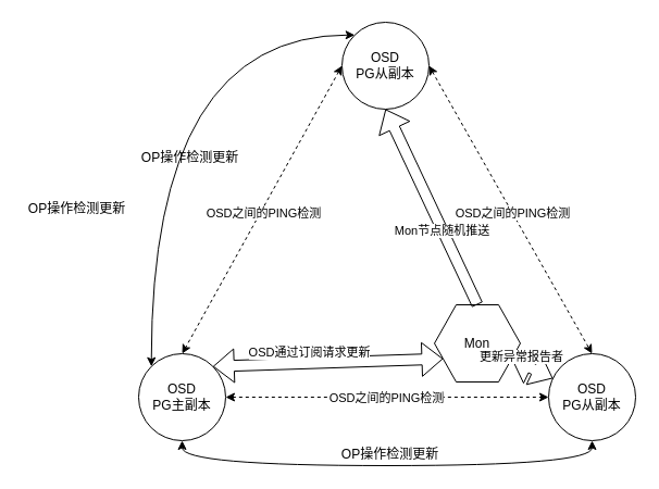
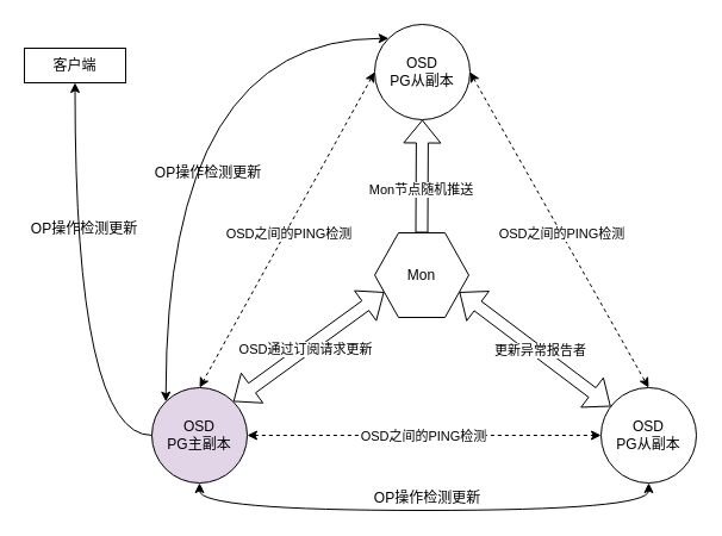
+ <mxCell id="23" value="客户端" style="rounded=0;whiteSpace=wrap;html=1;" vertex="1" parent="1"><mxGeometry x="20" y="40" width="85" height="29" as="geometry" /></mxCell>
+ <mxCell id="9" style="edgeStyle=orthogonalEdgeStyle;curved=1;rounded=0;orthogonalLoop=1;jettySize=auto;html=1;exitX=0;exitY=0.5;exitDx=0;exitDy=0;startArrow=none;startFill=0;endArrow=classic;endFill=1;" edge="1" parent="1" source="10" target="23"><mxGeometry relative="1" as="geometry" /></mxCell>
- <mxCell id="12" value="Mon" style="shape=hexagon;perimeter=hexagonPerimeter2;whiteSpace=wrap;html=1;fixedSize=1;" vertex="1" parent="1"><mxGeometry x="399" y="280" width="79" height="71" as="geometry" /></mxCell>
+ <mxCell id="12" value="Mon" style="shape=hexagon;perimeter=hexagonPerimeter2;whiteSpace=wrap;html=1;fixedSize=1;" vertex="1" parent="1"><mxGeometry x="314" y="195" width="79" height="71" as="geometry" /></mxCell>
- <mxCell id="10" value="OSD&lt;br&gt;PG主副本" style="ellipse;whiteSpace=wrap;html=1;aspect=fixed;" vertex="1" parent="1"><mxGeometry x="127" y="325" width="80" height="80" as="geometry" /></mxCell>
+ <mxCell id="10" value="OSD&lt;br&gt;PG主副本" style="ellipse;whiteSpace=wrap;html=1;aspect=fixed;fillColor=#e1d5e7;" vertex="1" parent="1"><mxGeometry x="127" y="325" width="80" height="80" as="geometry" /></mxCell>
